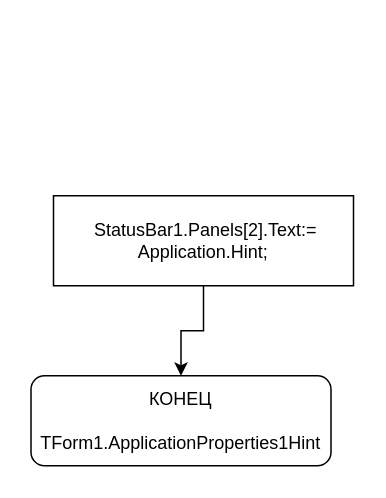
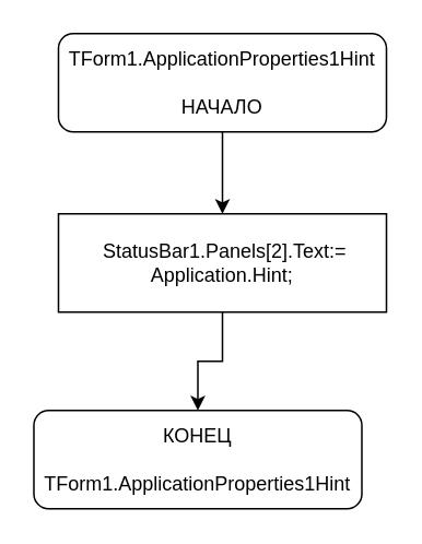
+ <mxCell id="3" value="TForm1.ApplicationProperties1Hint&lt;br&gt;&lt;br&gt;НАЧАЛО" style="rounded=1;whiteSpace=wrap;html=1;" vertex="1" parent="1"><mxGeometry x="35" y="20" width="200" height="60" as="geometry" /></mxCell>
+ <mxCell id="2" style="edgeStyle=orthogonalEdgeStyle;rounded=0;orthogonalLoop=1;jettySize=auto;html=1;exitX=0.5;exitY=1;exitDx=0;exitDy=0;entryX=0.5;entryY=0;entryDx=0;entryDy=0;" edge="1" parent="1" source="3" target="5"><mxGeometry relative="1" as="geometry" /></mxCell>
